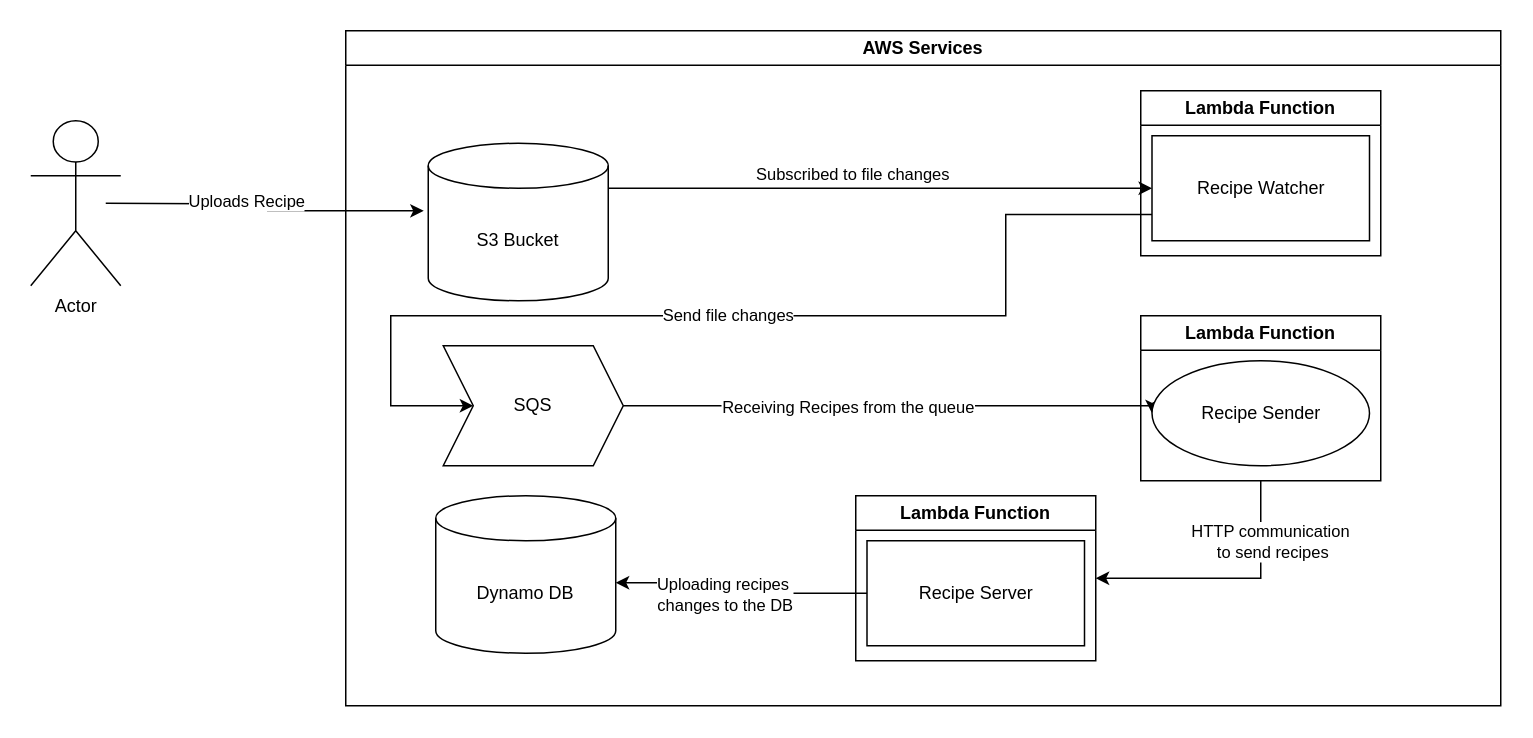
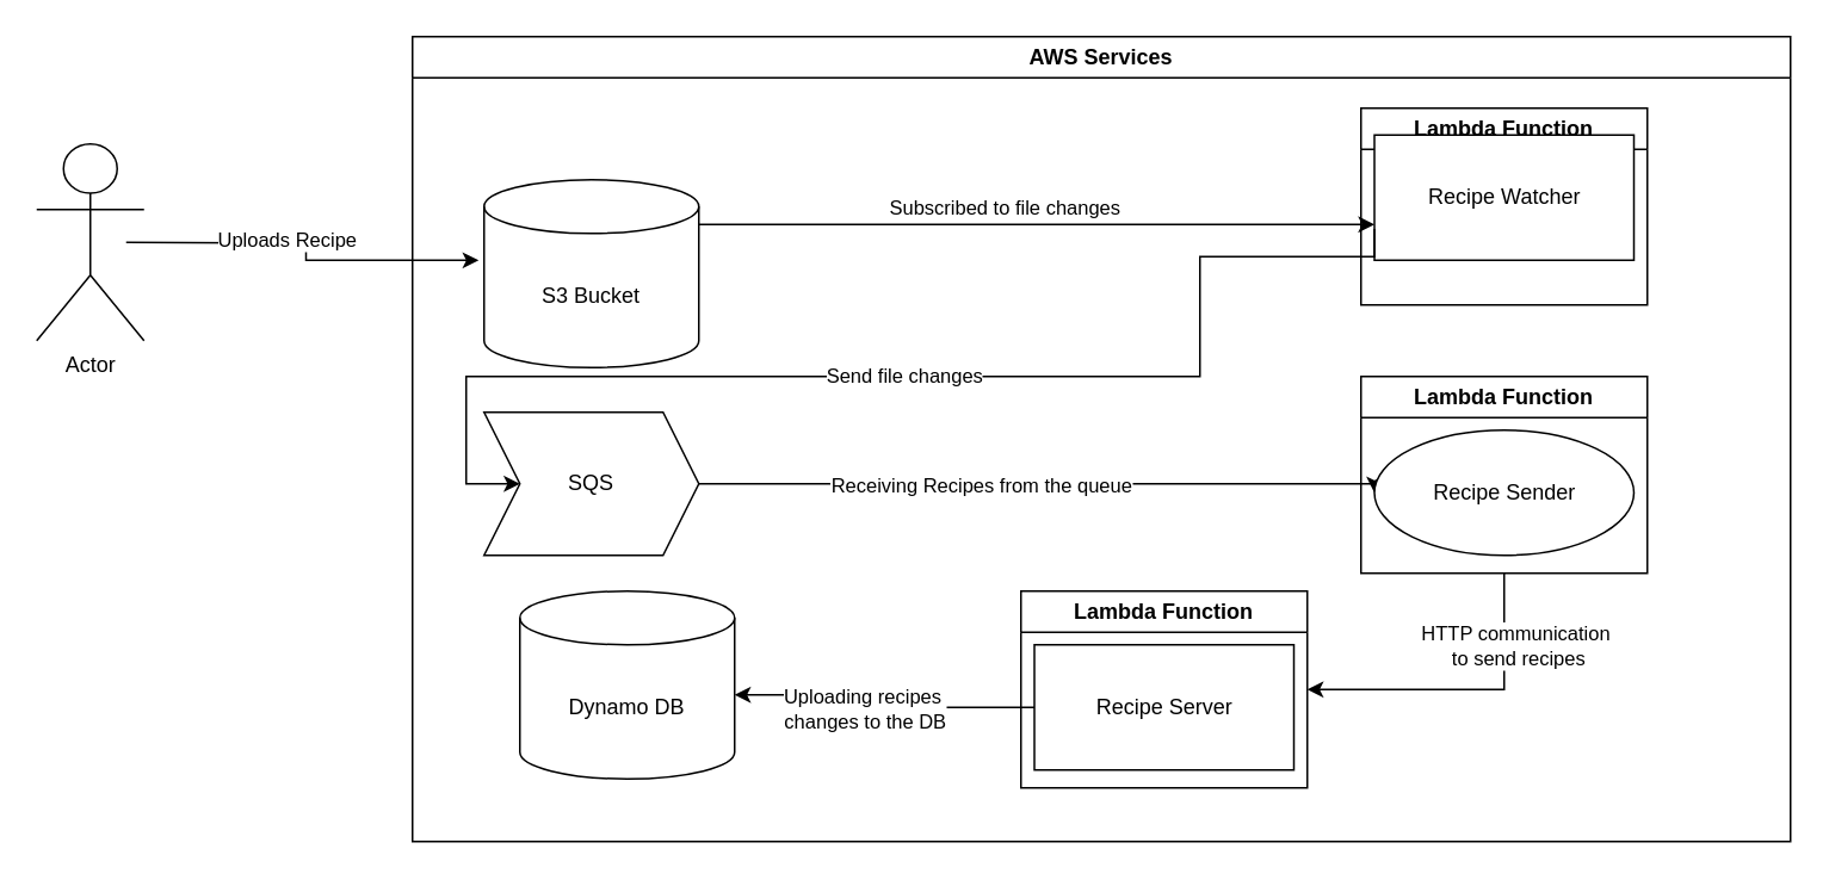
- <mxCell id="8" value="Recipe Watcher " style="rounded=0;whiteSpace=wrap;html=1;" parent="7" vertex="1"><mxGeometry x="7.5" y="30" width="145" height="70" as="geometry" /></mxCell>
+ <mxCell id="8" value="Recipe Watcher " style="rounded=0;whiteSpace=wrap;html=1;" parent="7" vertex="1"><mxGeometry x="7.5" y="15" width="145" height="70" as="geometry" /></mxCell>
- <mxCell id="6" value="S3 Bucket " style="shape=cylinder3;whiteSpace=wrap;html=1;boundedLbl=1;backgroundOutline=1;size=15;" parent="2" vertex="1"><mxGeometry x="55" y="75" width="120" height="105" as="geometry" /></mxCell>
+ <mxCell id="6" value="S3 Bucket " style="shape=cylinder3;whiteSpace=wrap;html=1;boundedLbl=1;backgroundOutline=1;size=15;" parent="2" vertex="1"><mxGeometry x="40" y="80" width="120" height="105" as="geometry" /></mxCell>
- <mxCell id="5" value="SQS" style="shape=step;perimeter=stepPerimeter;whiteSpace=wrap;html=1;fixedSize=1;" parent="2" vertex="1"><mxGeometry x="65" y="210" width="120" height="80" as="geometry" /></mxCell>
+ <mxCell id="5" value="SQS" style="shape=step;perimeter=stepPerimeter;whiteSpace=wrap;html=1;fixedSize=1;" parent="2" vertex="1"><mxGeometry x="40" y="210" width="120" height="80" as="geometry" /></mxCell>
